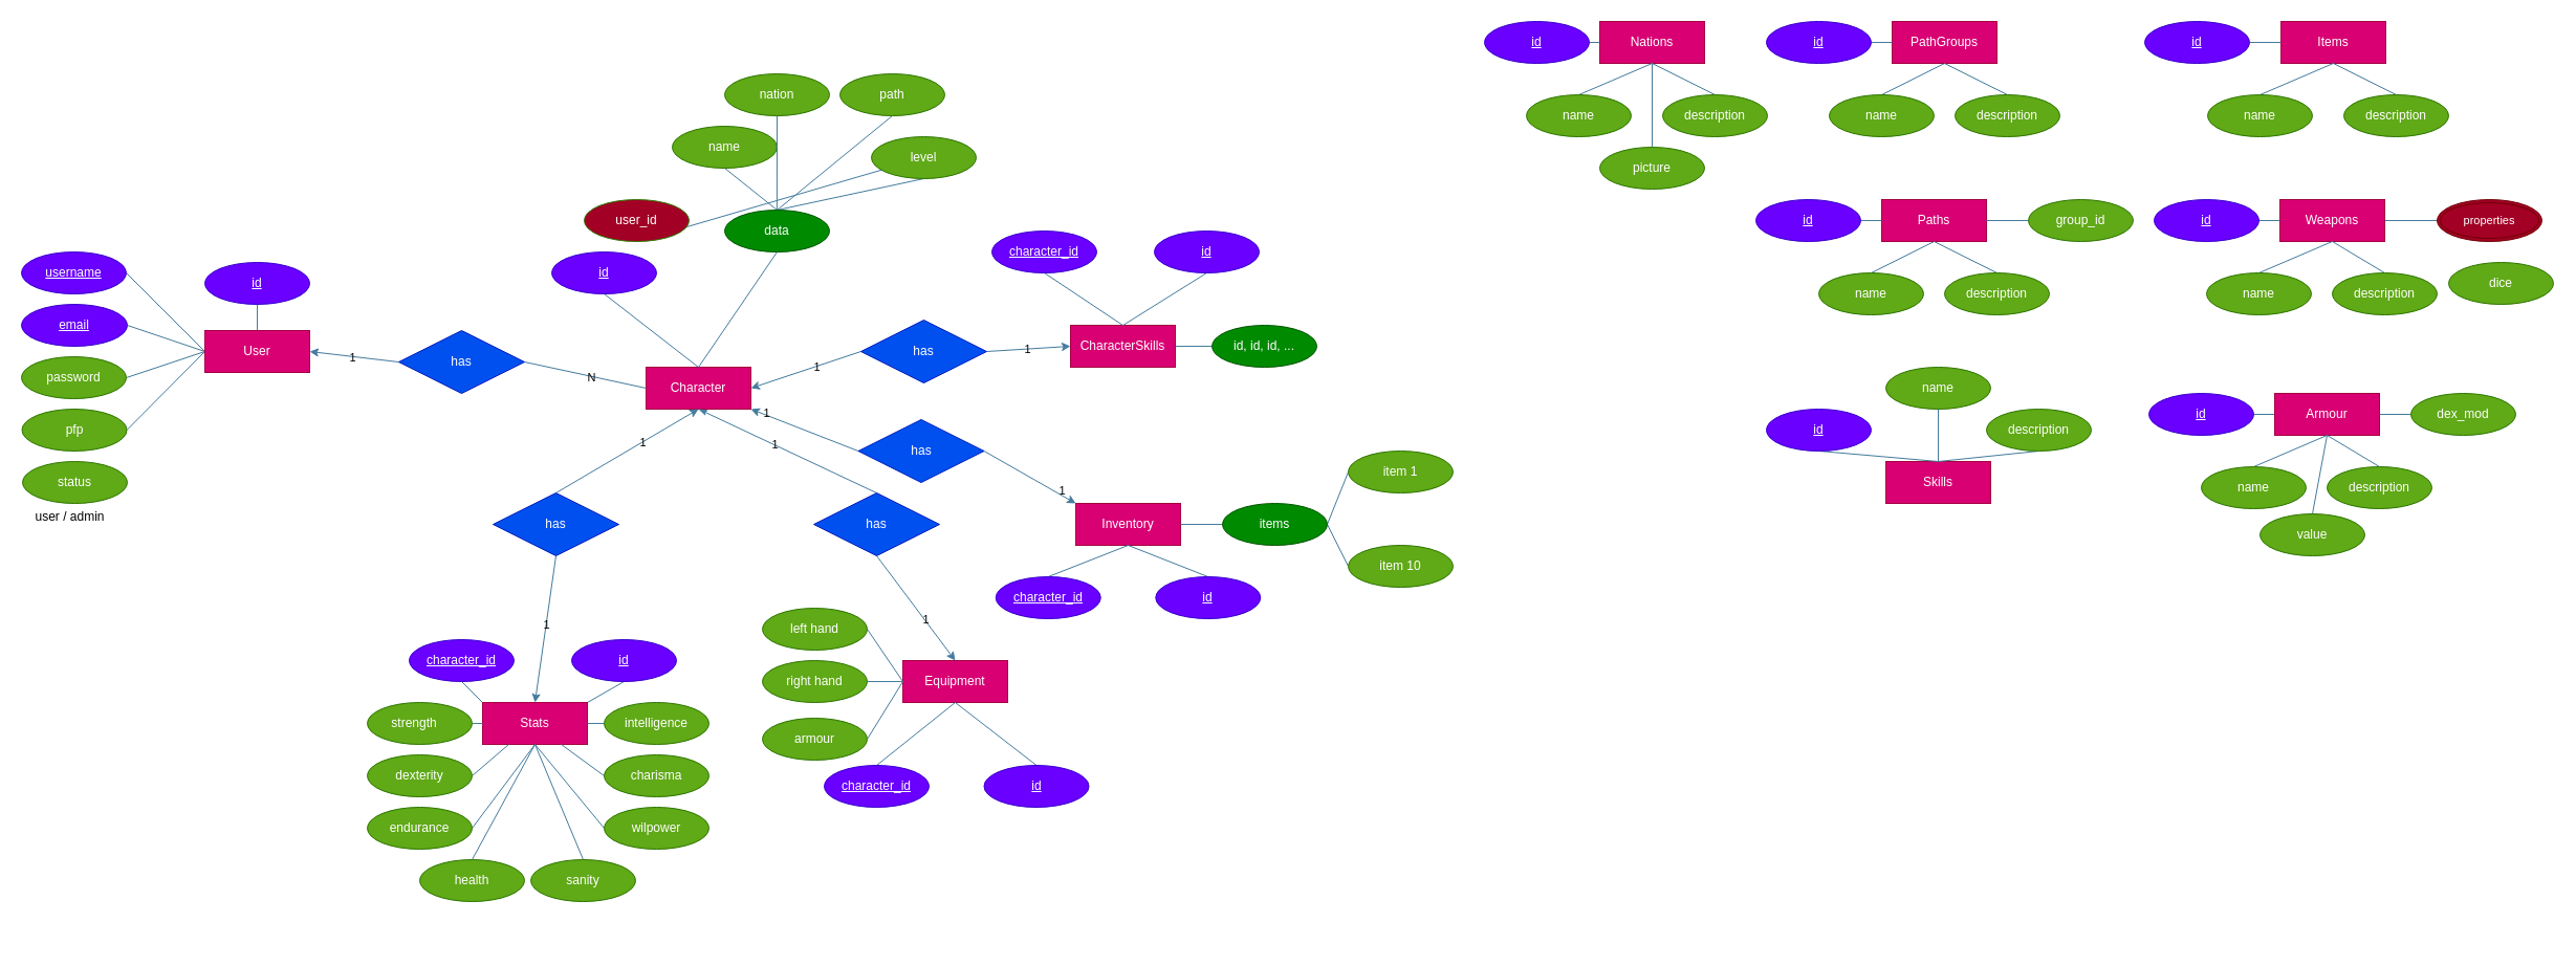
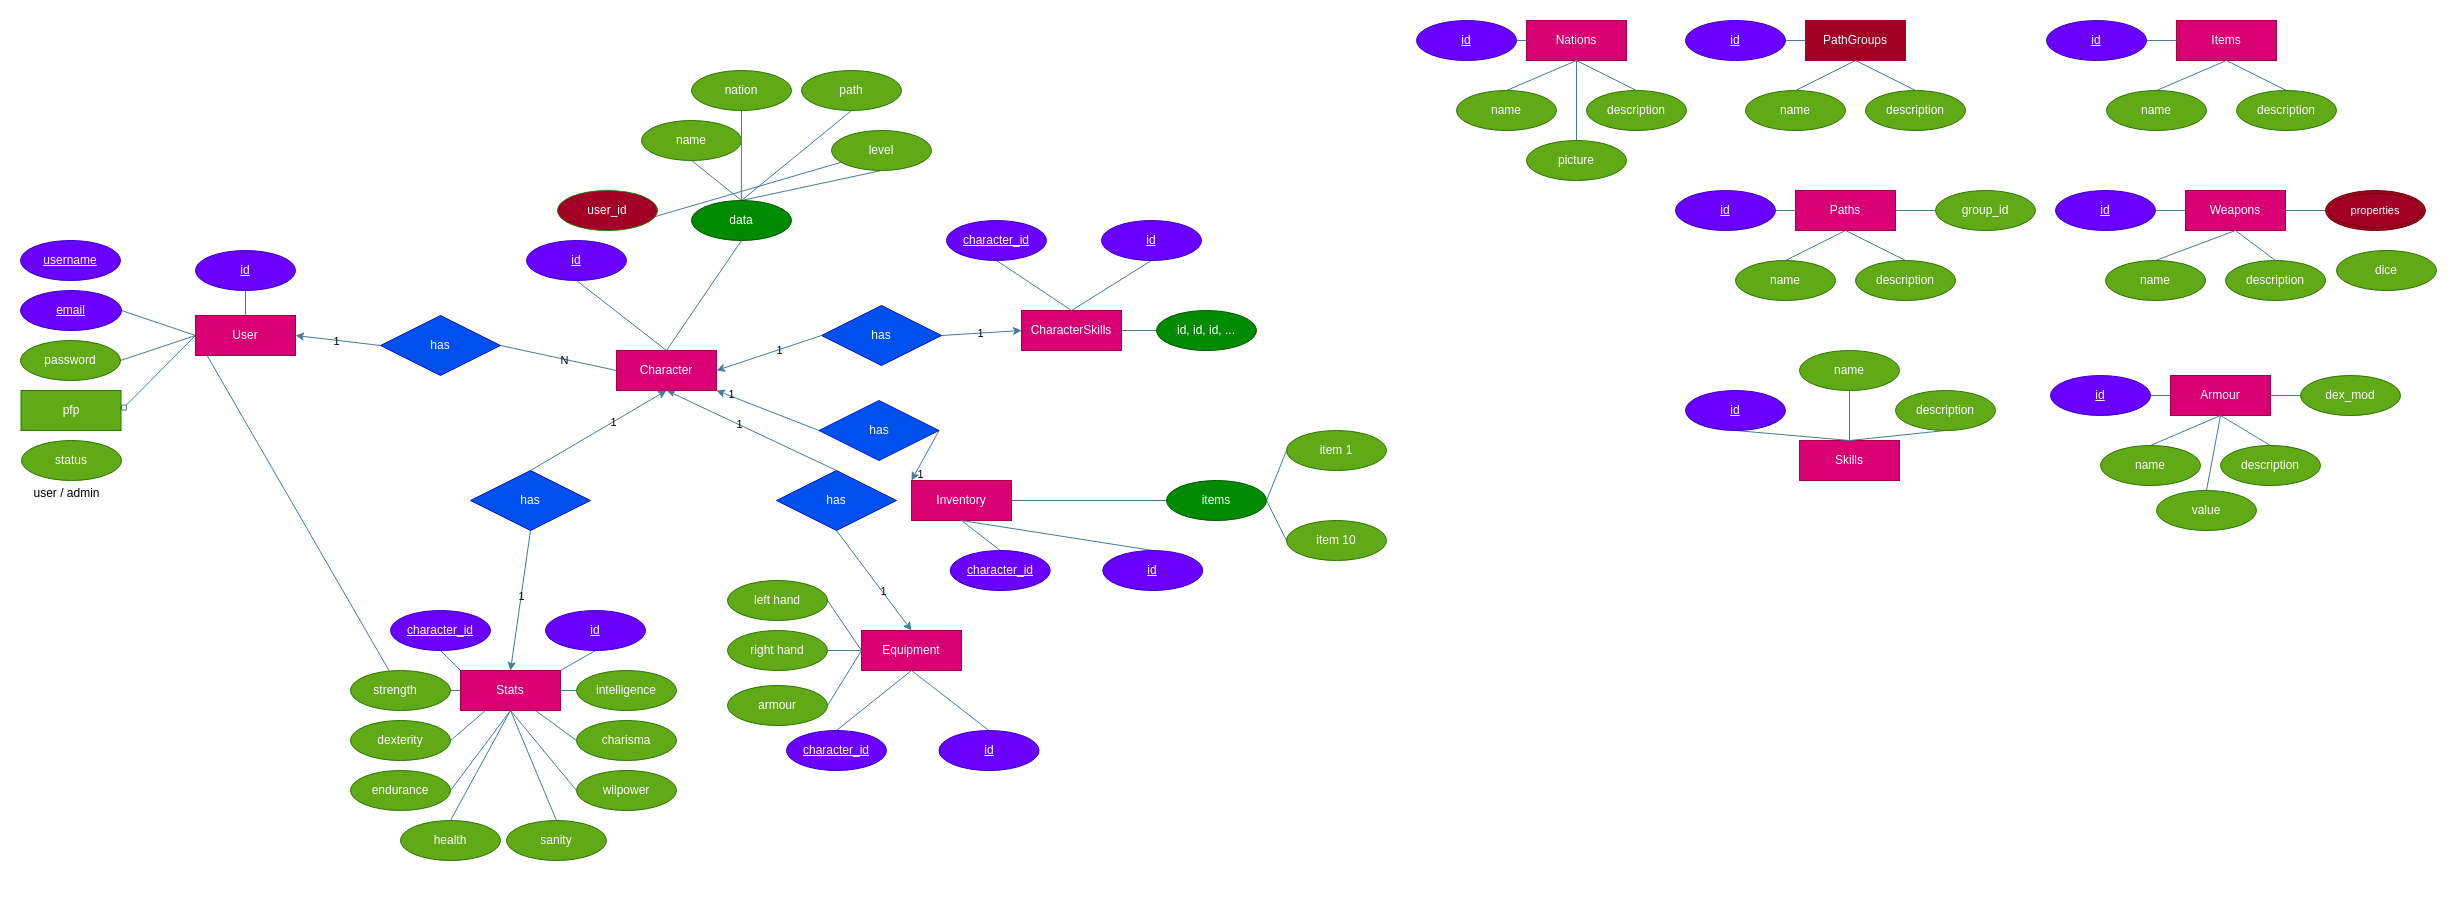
- <mxCell id="133" value="PathGroups" style="whiteSpace=wrap;html=1;align=center;rounded=0;labelBackgroundColor=none;fillColor=#d80073;strokeColor=#A50040;fontColor=#ffffff;" vertex="1" parent="1"><mxGeometry x="1805" width="100" height="40" as="geometry" y="20" /></mxCell>
+ <mxCell id="133" value="PathGroups" style="whiteSpace=wrap;html=1;align=center;rounded=0;labelBackgroundColor=none;fillColor=#a20025;strokeColor=#A50040;fontColor=#ffffff;" vertex="1" parent="1"><mxGeometry x="1805" width="100" height="40" as="geometry" y="20" /></mxCell>
- <mxCell id="102" value="Weapons" style="whiteSpace=wrap;html=1;align=center;rounded=0;labelBackgroundColor=none;fillColor=#d80073;strokeColor=#A50040;fontColor=#ffffff;" vertex="1" parent="1"><mxGeometry x="2175" y="190" width="100" height="40" as="geometry" /></mxCell>
+ <mxCell id="102" value="Weapons" style="whiteSpace=wrap;html=1;align=center;rounded=0;labelBackgroundColor=none;fillColor=#d80073;strokeColor=#A50040;fontColor=#ffffff;" vertex="1" parent="1"><mxGeometry x="2185" y="190" width="100" height="40" as="geometry" /></mxCell>
- <mxCell id="2" style="rounded=0;orthogonalLoop=1;jettySize=auto;html=1;exitX=0;exitY=0.5;exitDx=0;exitDy=0;entryX=1;entryY=0.5;entryDx=0;entryDy=0;endArrow=none;endFill=0;labelBackgroundColor=none;strokeColor=#457B9D;fontColor=default;" parent="1" source="7" target="8" edge="1"><mxGeometry relative="1" as="geometry" /></mxCell>
+ <mxCell id="2" style="rounded=0;orthogonalLoop=1;jettySize=auto;html=1;exitX=0;exitY=0.5;exitDx=0;exitDy=0;endArrow=none;endFill=0;labelBackgroundColor=none;strokeColor=#457B9D;fontColor=default;" parent="1" source="7" target="42" edge="1"><mxGeometry relative="1" as="geometry" /></mxCell>
- <mxCell id="5" style="rounded=0;orthogonalLoop=1;jettySize=auto;html=1;exitX=0;exitY=0.5;exitDx=0;exitDy=0;entryX=1;entryY=0.5;entryDx=0;entryDy=0;endArrow=none;endFill=0;labelBackgroundColor=none;strokeColor=#457B9D;fontColor=default;" parent="1" source="7" target="11" edge="1"><mxGeometry relative="1" as="geometry" /></mxCell>
+ <mxCell id="5" style="rounded=0;orthogonalLoop=1;jettySize=auto;html=1;exitX=0;exitY=0.5;exitDx=0;exitDy=0;entryX=1;entryY=0.5;entryDx=0;entryDy=0;endArrow=diamond;endFill=0;labelBackgroundColor=none;strokeColor=#457B9D;fontColor=default;" parent="1" source="7" target="11" edge="1"><mxGeometry relative="1" as="geometry" /></mxCell>
- <mxCell id="11" value="pfp" style="ellipse;whiteSpace=wrap;html=1;align=center;rounded=0;labelBackgroundColor=none;fillColor=#60a917;strokeColor=#2D7600;fontColor=#ffffff;" parent="1" vertex="1"><mxGeometry x="20.5" y="390" width="100" height="40" as="geometry" /></mxCell>
+ <mxCell id="11" value="pfp" style="whiteSpace=wrap;html=1;align=center;labelBackgroundColor=none;fillColor=#60a917;strokeColor=#2D7600;fontColor=#ffffff;rounded=0;" parent="1" vertex="1"><mxGeometry x="20.5" y="390" width="100" height="40" as="geometry" /></mxCell>
- <mxCell id="87" value="Inventory" style="whiteSpace=wrap;html=1;align=center;rounded=0;labelBackgroundColor=none;fillColor=#d80073;strokeColor=#A50040;fontColor=#ffffff;" vertex="1" parent="1"><mxGeometry x="1026" y="480" width="100" height="40" as="geometry" /></mxCell>
+ <mxCell id="87" value="Inventory" style="whiteSpace=wrap;html=1;align=center;rounded=0;labelBackgroundColor=none;fillColor=#d80073;strokeColor=#A50040;fontColor=#ffffff;" vertex="1" parent="1"><mxGeometry x="911" y="480" width="100" height="40" as="geometry" /></mxCell>
